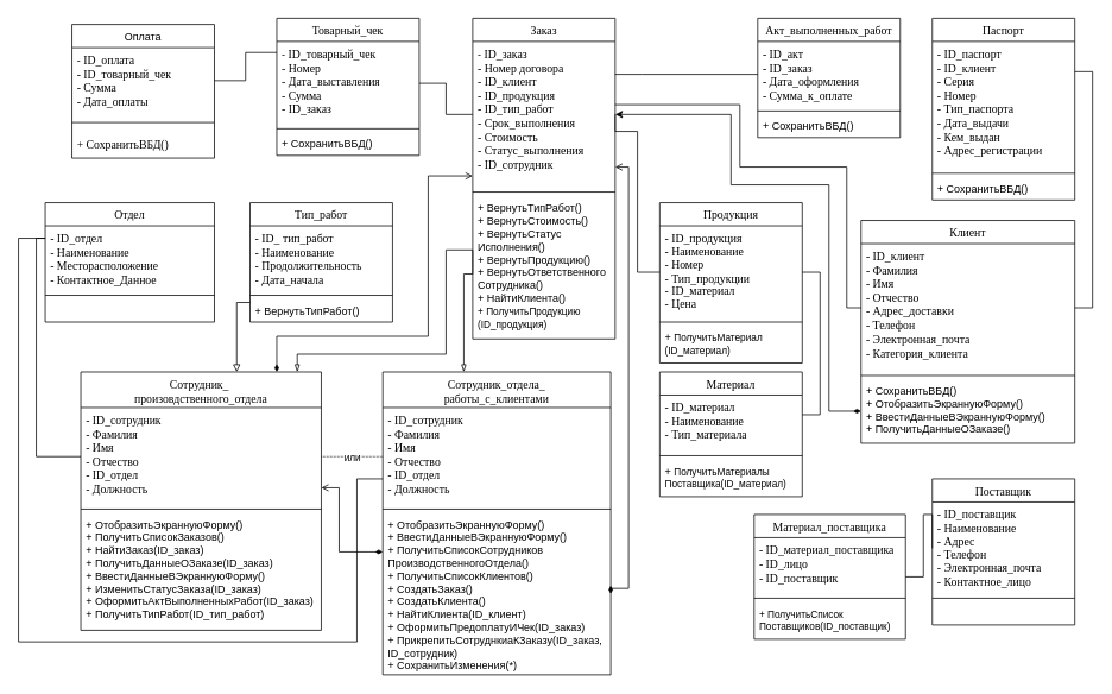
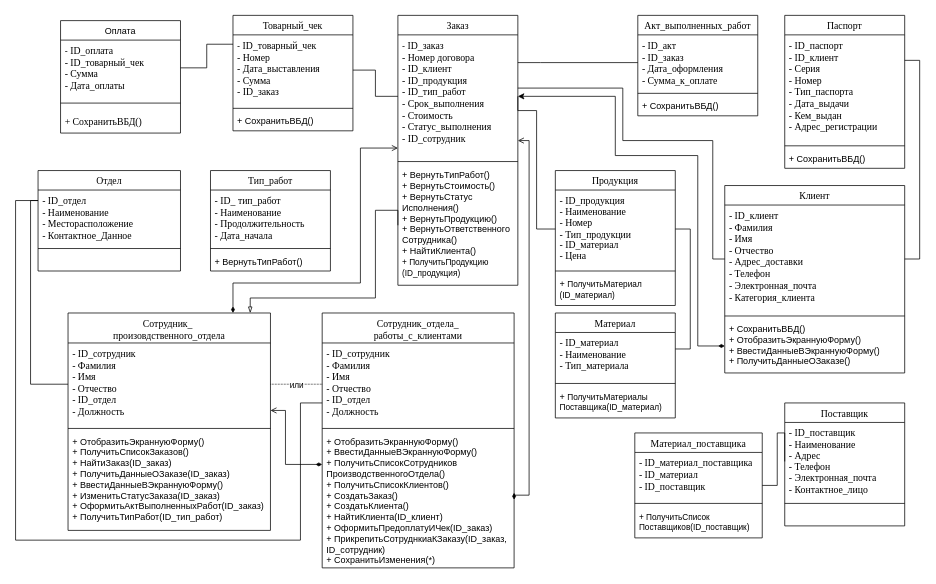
- <mxCell id="33" style="edgeStyle=orthogonalEdgeStyle;rounded=0;orthogonalLoop=1;jettySize=auto;html=1;exitX=0;exitY=0.5;exitDx=0;exitDy=0;endArrow=blockThin;endFill=0;fontStyle=0" parent="1" source="14" target="20" edge="1"><mxGeometry relative="1" as="geometry"><Array as="points"><mxPoint x="530" y="307" /><mxPoint x="520" y="307" /></Array></mxGeometry></mxCell>
- <mxCell id="39" style="edgeStyle=orthogonalEdgeStyle;rounded=0;orthogonalLoop=1;jettySize=auto;html=1;endArrow=block;endFill=0;fontStyle=0" parent="1" source="38" target="16" edge="1"><mxGeometry relative="1" as="geometry"><mxPoint x="150" y="307" as="sourcePoint" /><Array as="points"><mxPoint x="265" y="339" /></Array></mxGeometry></mxCell>
- <mxCell id="66" value="&lt;span style=&quot;font-family: &amp;quot;Times New Roman&amp;quot;; font-size: 13px;&quot;&gt;- ID_материал_поставщика&lt;/span&gt;&lt;div&gt;&lt;span style=&quot;font-family: &amp;quot;Times New Roman&amp;quot;; font-size: 13px; line-height: 14.95px;&quot;&gt;-&amp;nbsp;&lt;/span&gt;&lt;span style=&quot;font-family: &amp;quot;Times New Roman&amp;quot;; font-size: 13px; background-color: initial;&quot;&gt;ID_лицо&lt;/span&gt;&lt;/div&gt;&lt;div&gt;&lt;span style=&quot;font-family: &amp;quot;Times New Roman&amp;quot;; font-size: 13px; line-height: 14.95px;&quot;&gt;-&amp;nbsp;&lt;/span&gt;&lt;span style=&quot;font-family: &amp;quot;Times New Roman&amp;quot;; font-size: 13px; background-color: initial;&quot;&gt;ID_поставщик&lt;/span&gt;&lt;/div&gt;" style="text;strokeColor=none;fillColor=none;align=left;verticalAlign=top;spacingLeft=4;spacingRight=4;overflow=hidden;rotatable=0;points=[[0,0.5],[1,0.5]];portConstraint=eastwest;whiteSpace=wrap;html=1;fontStyle=0" parent="65" vertex="1"><mxGeometry y="26" width="170" height="64" as="geometry" /></mxCell>
+ <mxCell id="66" value="&lt;span style=&quot;font-family: &amp;quot;Times New Roman&amp;quot;; font-size: 13px;&quot;&gt;- ID_материал_поставщика&lt;/span&gt;&lt;div&gt;&lt;span style=&quot;font-family: &amp;quot;Times New Roman&amp;quot;; font-size: 13px; line-height: 14.95px;&quot;&gt;-&amp;nbsp;&lt;/span&gt;&lt;span style=&quot;font-family: &amp;quot;Times New Roman&amp;quot;; font-size: 13px; background-color: initial;&quot;&gt;ID_материал&lt;/span&gt;&lt;/div&gt;&lt;div&gt;&lt;span style=&quot;font-family: &amp;quot;Times New Roman&amp;quot;; font-size: 13px; line-height: 14.95px;&quot;&gt;-&amp;nbsp;&lt;/span&gt;&lt;span style=&quot;font-family: &amp;quot;Times New Roman&amp;quot;; font-size: 13px; background-color: initial;&quot;&gt;ID_поставщик&lt;/span&gt;&lt;/div&gt;" style="text;strokeColor=none;fillColor=none;align=left;verticalAlign=top;spacingLeft=4;spacingRight=4;overflow=hidden;rotatable=0;points=[[0,0.5],[1,0.5]];portConstraint=eastwest;whiteSpace=wrap;html=1;fontStyle=0" parent="65" vertex="1"><mxGeometry y="26" width="170" height="64" as="geometry" /></mxCell>
